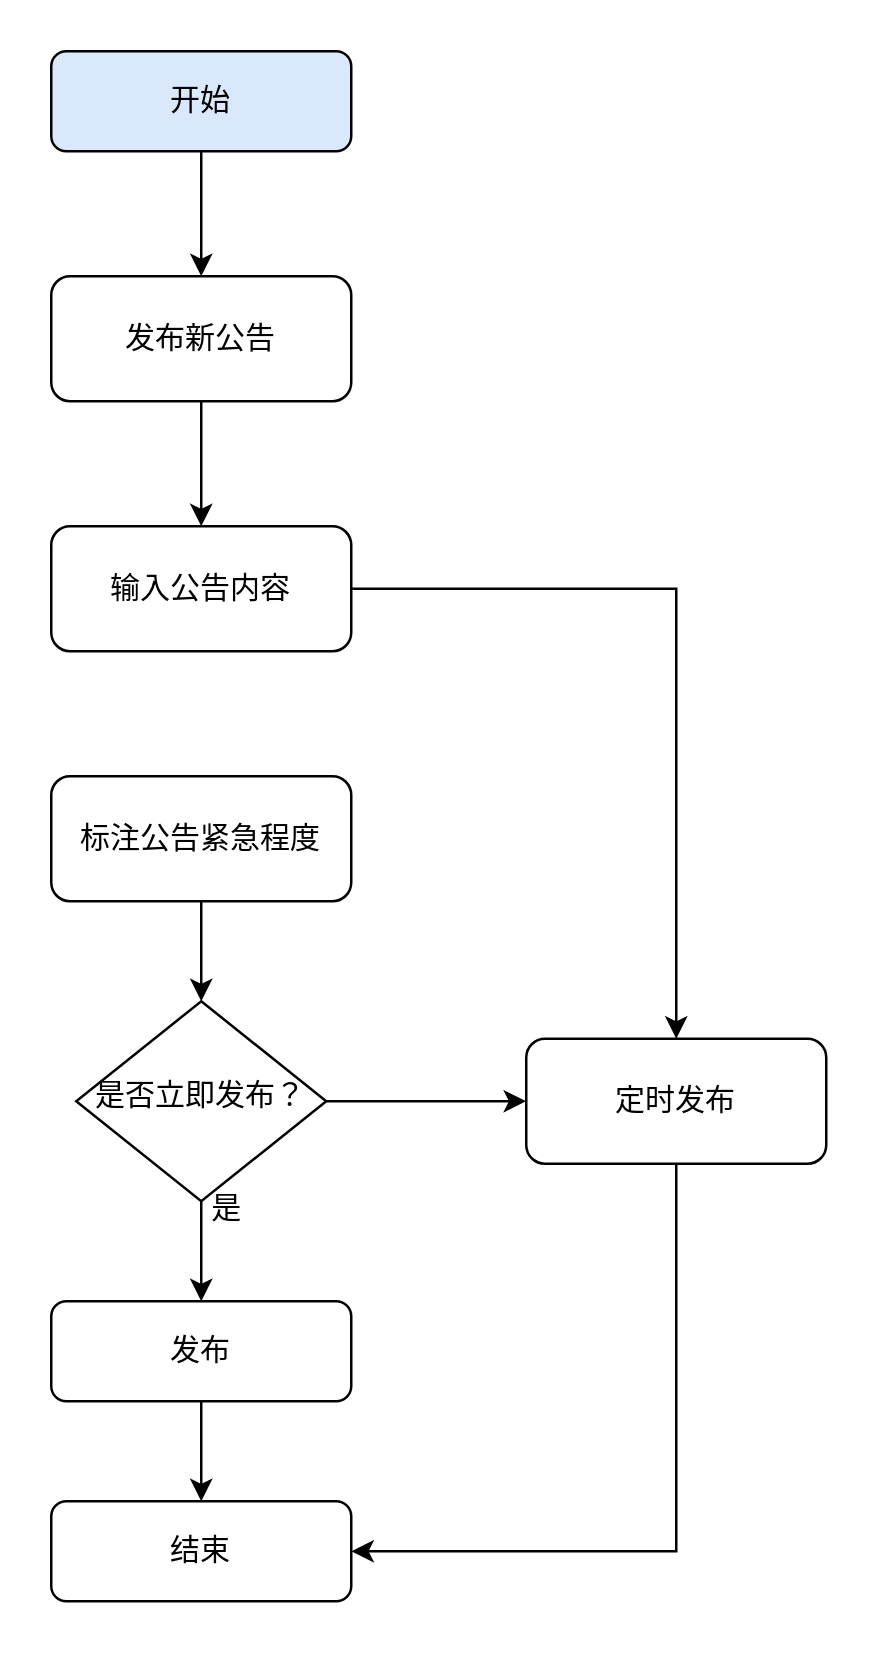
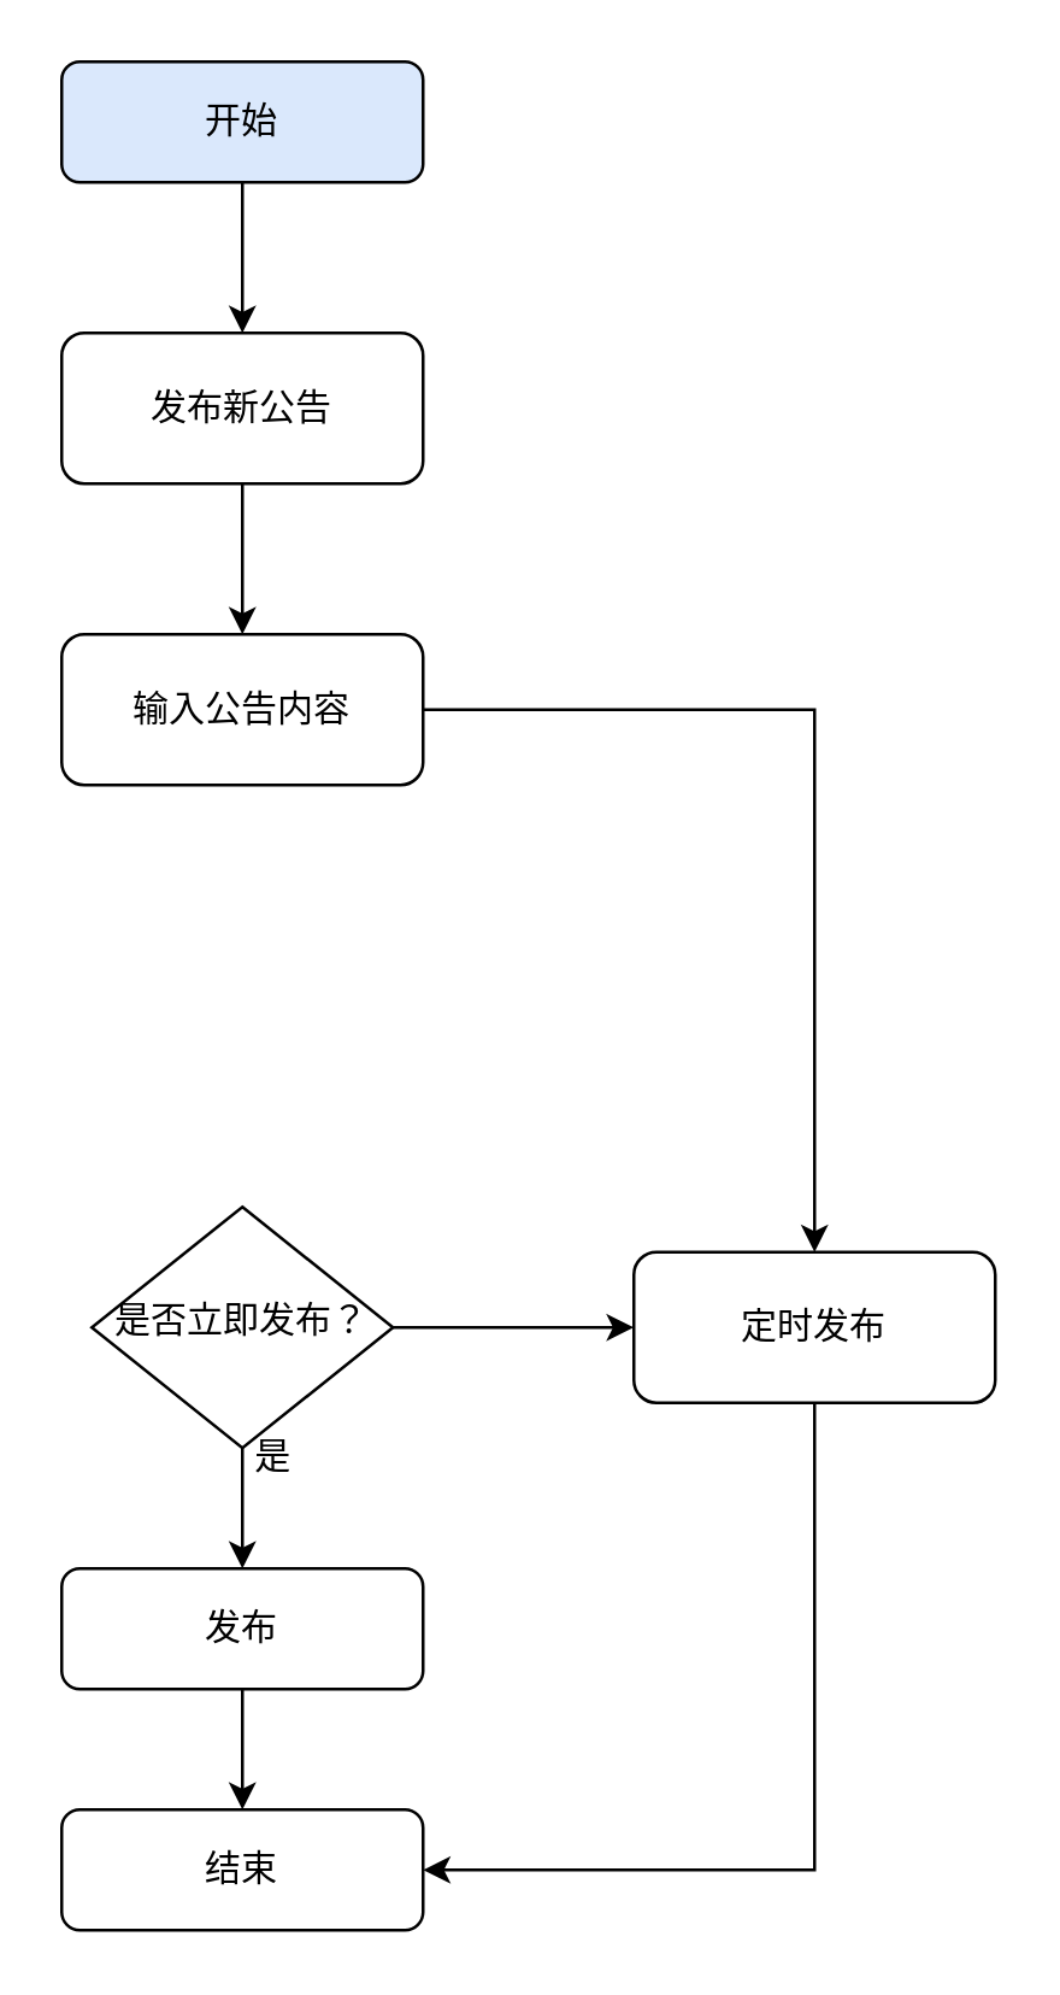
- <mxCell id="7" value="标注公告紧急程度" style="rounded=1;whiteSpace=wrap;html=1;fontSize=12;glass=0;strokeWidth=1;shadow=0;" parent="1" vertex="1"><mxGeometry x="20" y="310" width="120" height="50" as="geometry" /></mxCell>
- <mxCell id="6" value="" style="edgeStyle=orthogonalEdgeStyle;rounded=0;orthogonalLoop=1;jettySize=auto;html=1;" parent="1" source="7" target="13" edge="1"><mxGeometry relative="1" as="geometry" /></mxCell>
